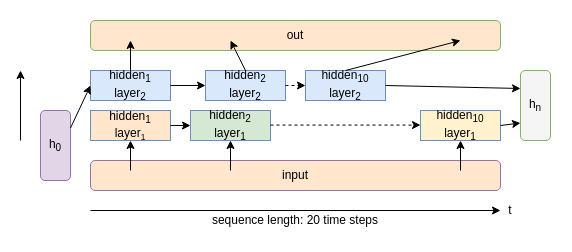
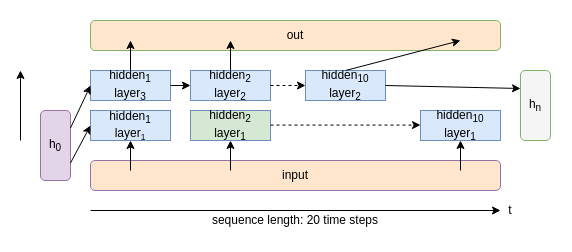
- <mxCell id="7" value="hidden&lt;sub&gt;1&lt;/sub&gt;&lt;br&gt;layer&lt;sub&gt;2&lt;/sub&gt;" style="rounded=0;whiteSpace=wrap;html=1;fillColor=#dae8fc;strokeColor=#6c8ebf;" vertex="1" parent="1"><mxGeometry x="90" y="70" width="80" height="30" as="geometry" /></mxCell>
+ <mxCell id="7" value="hidden&lt;sub&gt;1&lt;/sub&gt;&lt;br&gt;layer&lt;sub&gt;3&lt;/sub&gt;" style="rounded=0;whiteSpace=wrap;html=1;fillColor=#dae8fc;strokeColor=#6c8ebf;" vertex="1" parent="1"><mxGeometry x="90" y="70" width="80" height="30" as="geometry" /></mxCell>
- <mxCell id="8" value="hidden&lt;sub&gt;2&lt;/sub&gt;&lt;br&gt;layer&lt;sub&gt;2&lt;/sub&gt;" style="rounded=0;whiteSpace=wrap;html=1;fillColor=#dae8fc;strokeColor=#6c8ebf;" vertex="1" parent="1"><mxGeometry x="205" y="70" width="80" height="30" as="geometry" /></mxCell>
+ <mxCell id="8" value="hidden&lt;sub&gt;2&lt;/sub&gt;&lt;br&gt;layer&lt;sub&gt;2&lt;/sub&gt;" style="rounded=0;whiteSpace=wrap;html=1;fillColor=#dae8fc;strokeColor=#6c8ebf;" vertex="1" parent="1"><mxGeometry x="190" y="70" width="80" height="30" as="geometry" /></mxCell>
- <mxCell id="26" value="" style="endArrow=classic;html=1;exitX=1;exitY=0.5;exitDx=0;exitDy=0;entryX=0;entryY=0.75;entryDx=0;entryDy=0;" edge="1" parent="1" source="3" target="14"><mxGeometry width="50" height="50" relative="1" as="geometry"><mxPoint x="140" y="250" as="sourcePoint" /><mxPoint x="190" y="200" as="targetPoint" /></mxGeometry></mxCell>
- <mxCell id="4" value="hidden&lt;sub&gt;1&lt;/sub&gt;&lt;br&gt;layer&lt;span style=&quot;font-size: 10px&quot;&gt;&lt;sub&gt;1&lt;/sub&gt;&lt;/span&gt;" style="rounded=0;whiteSpace=wrap;html=1;fillColor=#ffe6cc;strokeColor=#6c8ebf;" vertex="1" parent="1"><mxGeometry x="90" y="110" width="80" height="30" as="geometry" /></mxCell>
+ <mxCell id="4" value="hidden&lt;sub&gt;1&lt;/sub&gt;&lt;br&gt;layer&lt;span style=&quot;font-size: 10px&quot;&gt;&lt;sub&gt;1&lt;/sub&gt;&lt;/span&gt;" style="rounded=0;whiteSpace=wrap;html=1;fillColor=#dae8fc;strokeColor=#6c8ebf;" vertex="1" parent="1"><mxGeometry x="90" y="110" width="80" height="30" as="geometry" /></mxCell>
- <mxCell id="22" value="" style="endArrow=classic;html=1;entryX=0;entryY=0.5;entryDx=0;entryDy=0;exitX=1;exitY=0.5;exitDx=0;exitDy=0;" edge="1" parent="1" source="4" target="5"><mxGeometry width="50" height="50" relative="1" as="geometry"><mxPoint x="140" y="250" as="sourcePoint" /><mxPoint x="190" y="200" as="targetPoint" /></mxGeometry></mxCell>
- <mxCell id="3" value="hidden&lt;sub&gt;10&lt;/sub&gt;&lt;br&gt;layer&lt;sub&gt;1&lt;/sub&gt;" style="rounded=0;whiteSpace=wrap;html=1;fillColor=#fff2cc;strokeColor=#6c8ebf;" vertex="1" parent="1"><mxGeometry x="420" y="110" width="80" height="30" as="geometry" /></mxCell>
+ <mxCell id="3" value="hidden&lt;sub&gt;10&lt;/sub&gt;&lt;br&gt;layer&lt;sub&gt;1&lt;/sub&gt;" style="rounded=0;whiteSpace=wrap;html=1;fillColor=#dae8fc;strokeColor=#6c8ebf;" vertex="1" parent="1"><mxGeometry x="420" y="110" width="80" height="30" as="geometry" /></mxCell>
+ <mxCell id="29" value="" style="endArrow=classic;html=1;entryX=0;entryY=0.5;entryDx=0;entryDy=0;exitX=1;exitY=0.75;exitDx=0;exitDy=0;" edge="1" parent="1" source="27" target="4"><mxGeometry width="50" height="50" relative="1" as="geometry"><mxPoint x="80" y="95" as="sourcePoint" /><mxPoint x="100" y="95" as="targetPoint" /></mxGeometry></mxCell>
